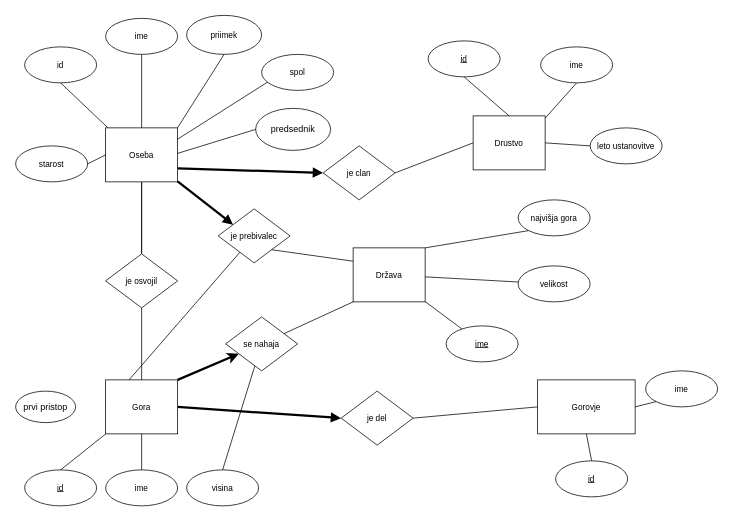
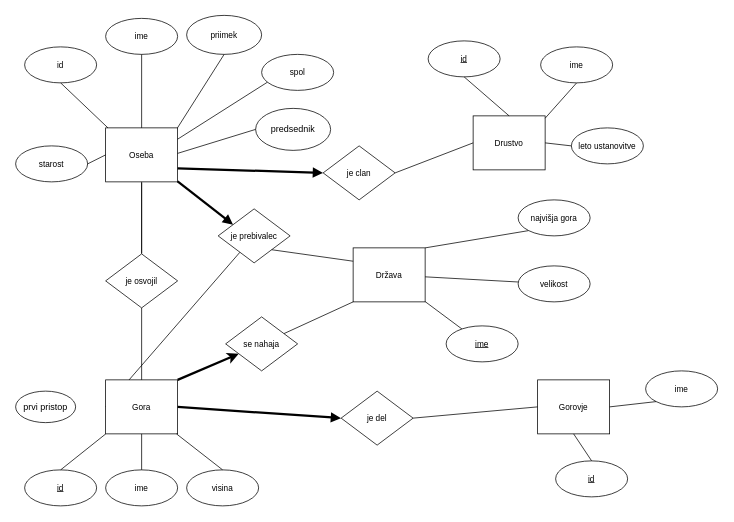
- <mxCell id="50" value="leto ustanovitve" style="html=1;whiteSpace=wrap;ellipse;fontSize=11;fontColor=#000000;align=center;spacing=3;strokeOpacity=100;fillOpacity=100;fillColor=#ffffff;" parent="1" vertex="1"><mxGeometry x="786" y="170" width="96" height="48" as="geometry" /></mxCell>
+ <mxCell id="50" value="leto ustanovitve" style="html=1;whiteSpace=wrap;ellipse;fontSize=11;fontColor=#000000;align=center;spacing=3;strokeOpacity=100;fillOpacity=100;fillColor=#ffffff;" parent="1" vertex="1"><mxGeometry x="761" y="170" width="96" height="48" as="geometry" /></mxCell>
- <mxCell id="31" value="Gorovje" style="html=1;whiteSpace=wrap;;fontSize=11;fontColor=#000000;spacing=3;strokeOpacity=100;" parent="1" vertex="1"><mxGeometry x="716" y="506" width="130" height="72" as="geometry" /></mxCell>
+ <mxCell id="31" value="Gorovje" style="html=1;whiteSpace=wrap;;fontSize=11;fontColor=#000000;spacing=3;strokeOpacity=100;" parent="1" vertex="1"><mxGeometry x="716" y="506" width="96" height="72" as="geometry" /></mxCell>
- <mxCell id="27" value="" style="html=1;jettySize=18;fontSize=11;strokeOpacity=100;rounded=1;arcSize=0;startArrow=none;endArrow=none;exitX=0.5;exitY=-0.013;exitPerimeter=1;" parent="1" source="24" target="53" edge="1"><mxGeometry width="100" height="100" relative="1" as="geometry" /></mxCell>
+ <mxCell id="27" value="" style="html=1;jettySize=18;fontSize=11;strokeOpacity=100;rounded=1;arcSize=0;startArrow=none;;endArrow=none;;exitX=0.5;exitY=-0.013;exitPerimeter=1;entryX=0.992;entryY=1.008;entryPerimeter=1;" parent="1" source="24" target="19" edge="1"><mxGeometry width="100" height="100" relative="1" as="geometry" /></mxCell>
